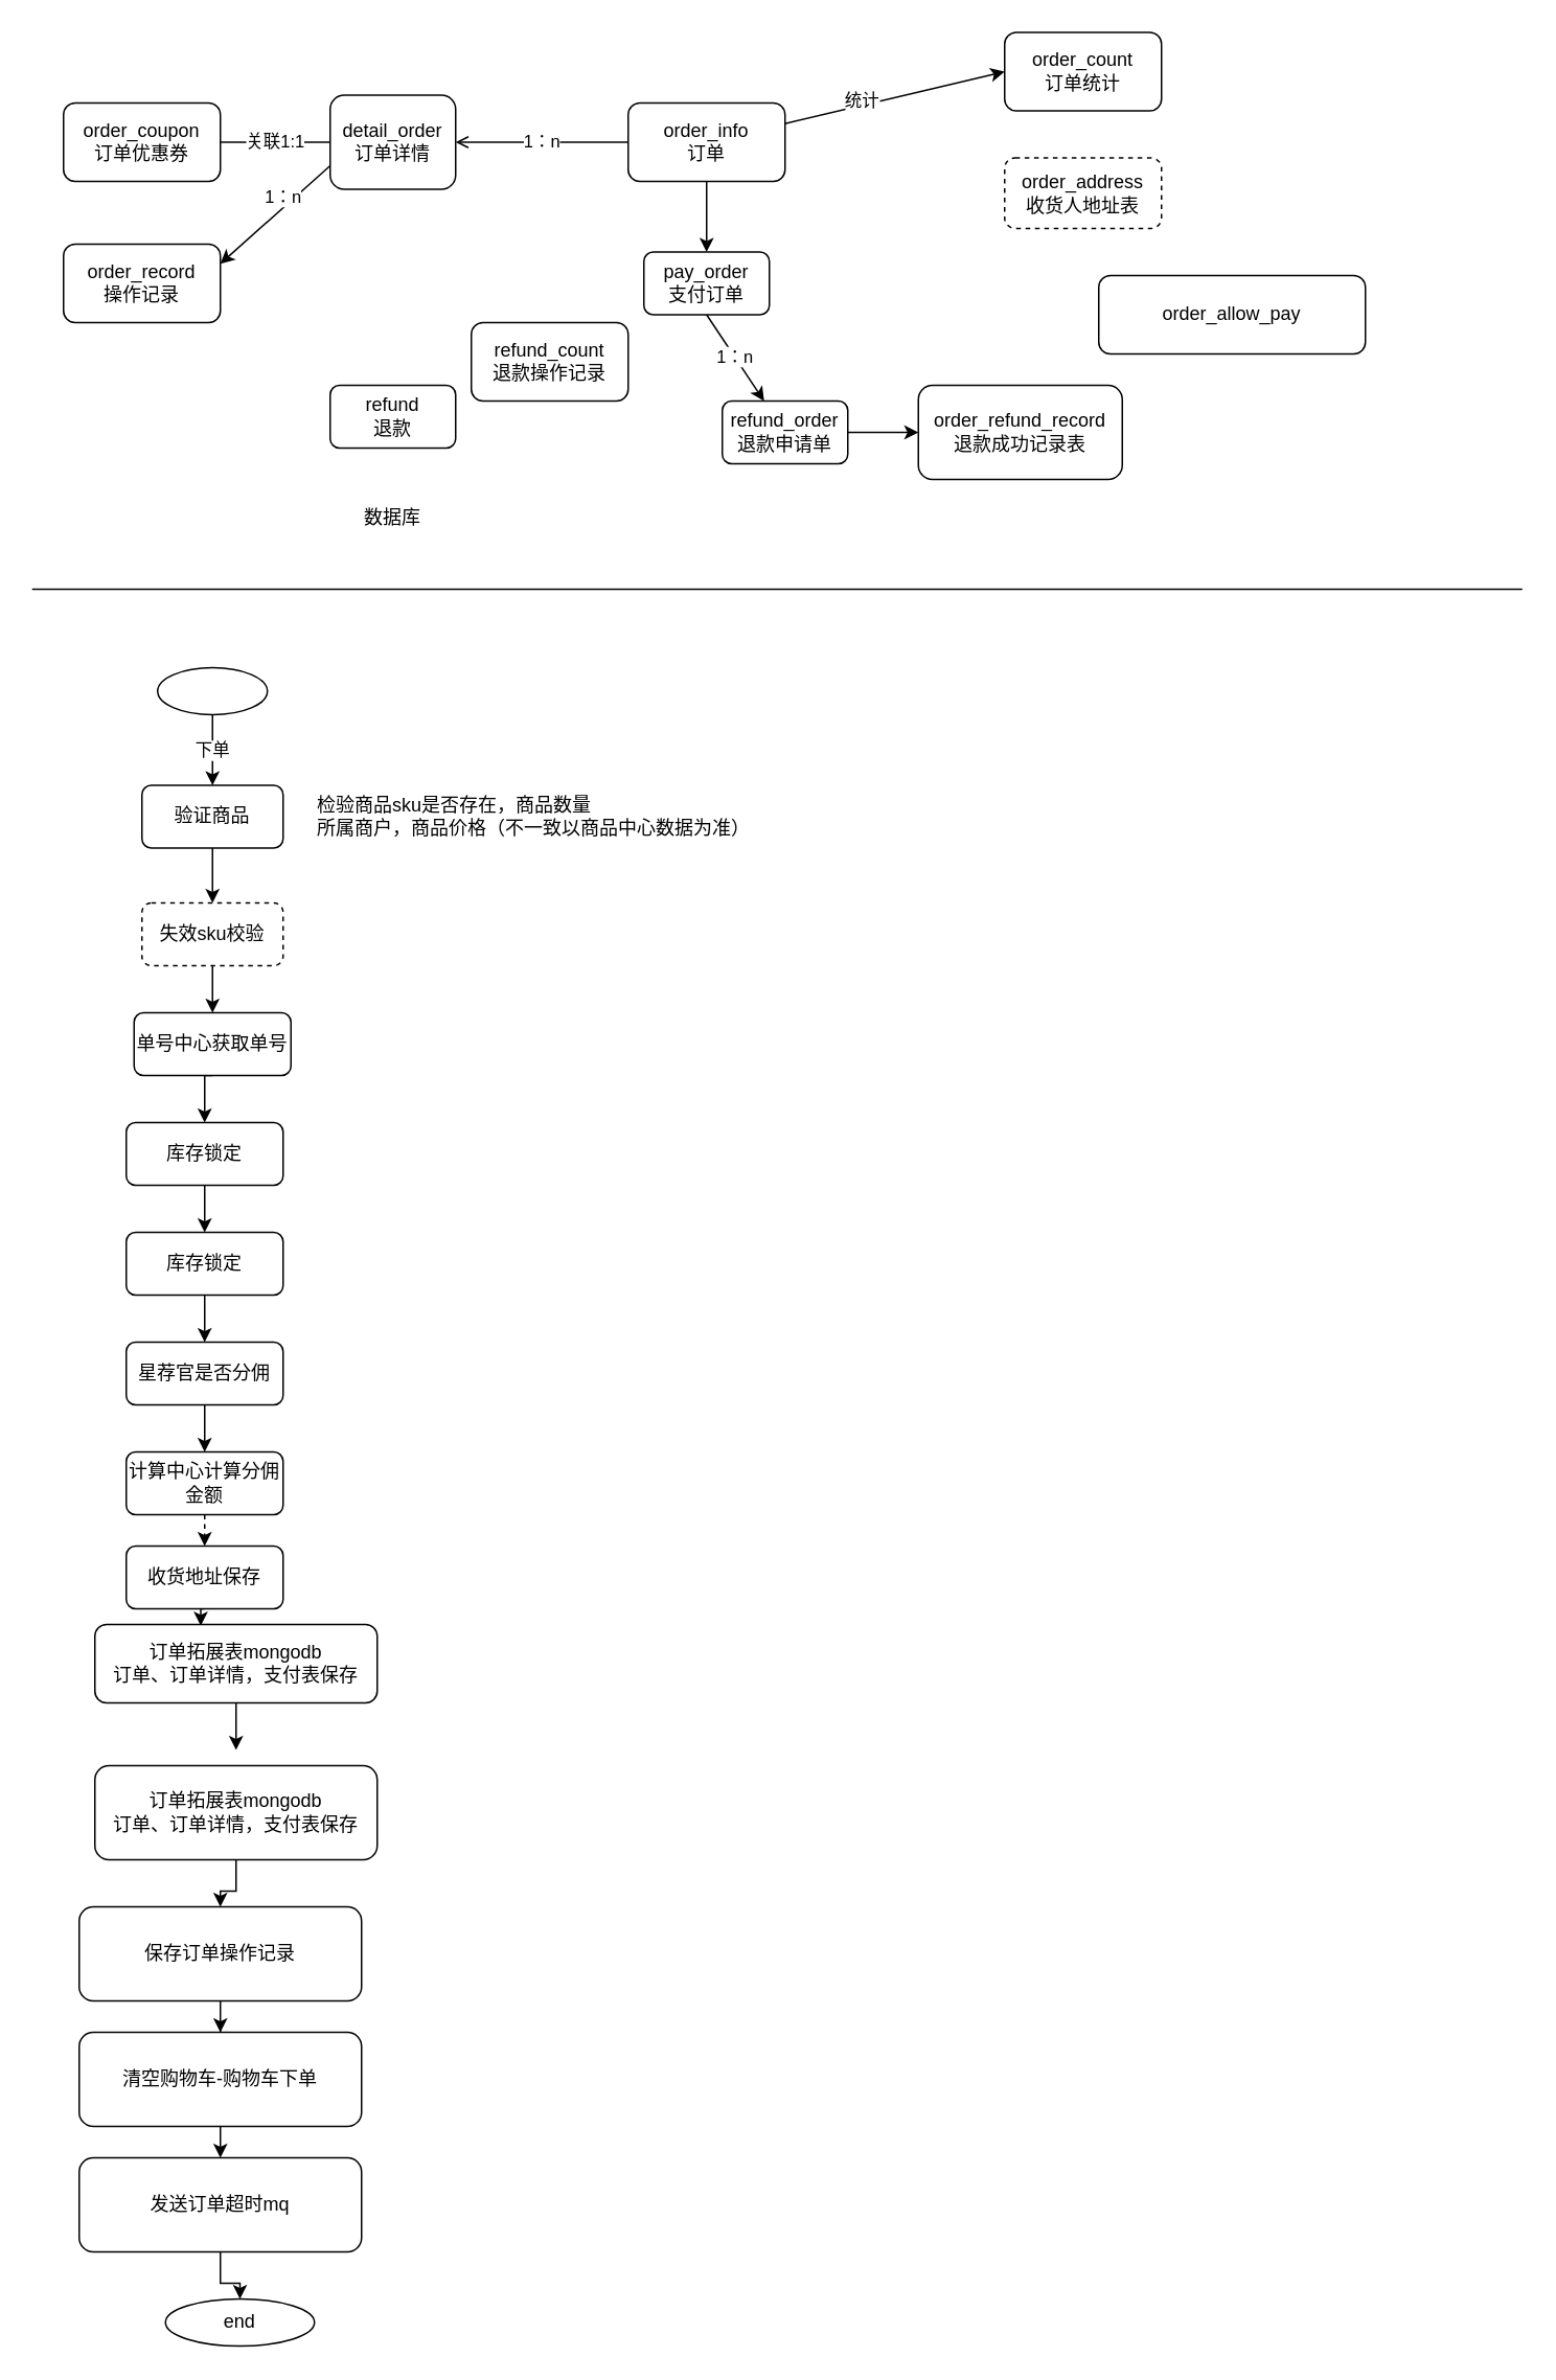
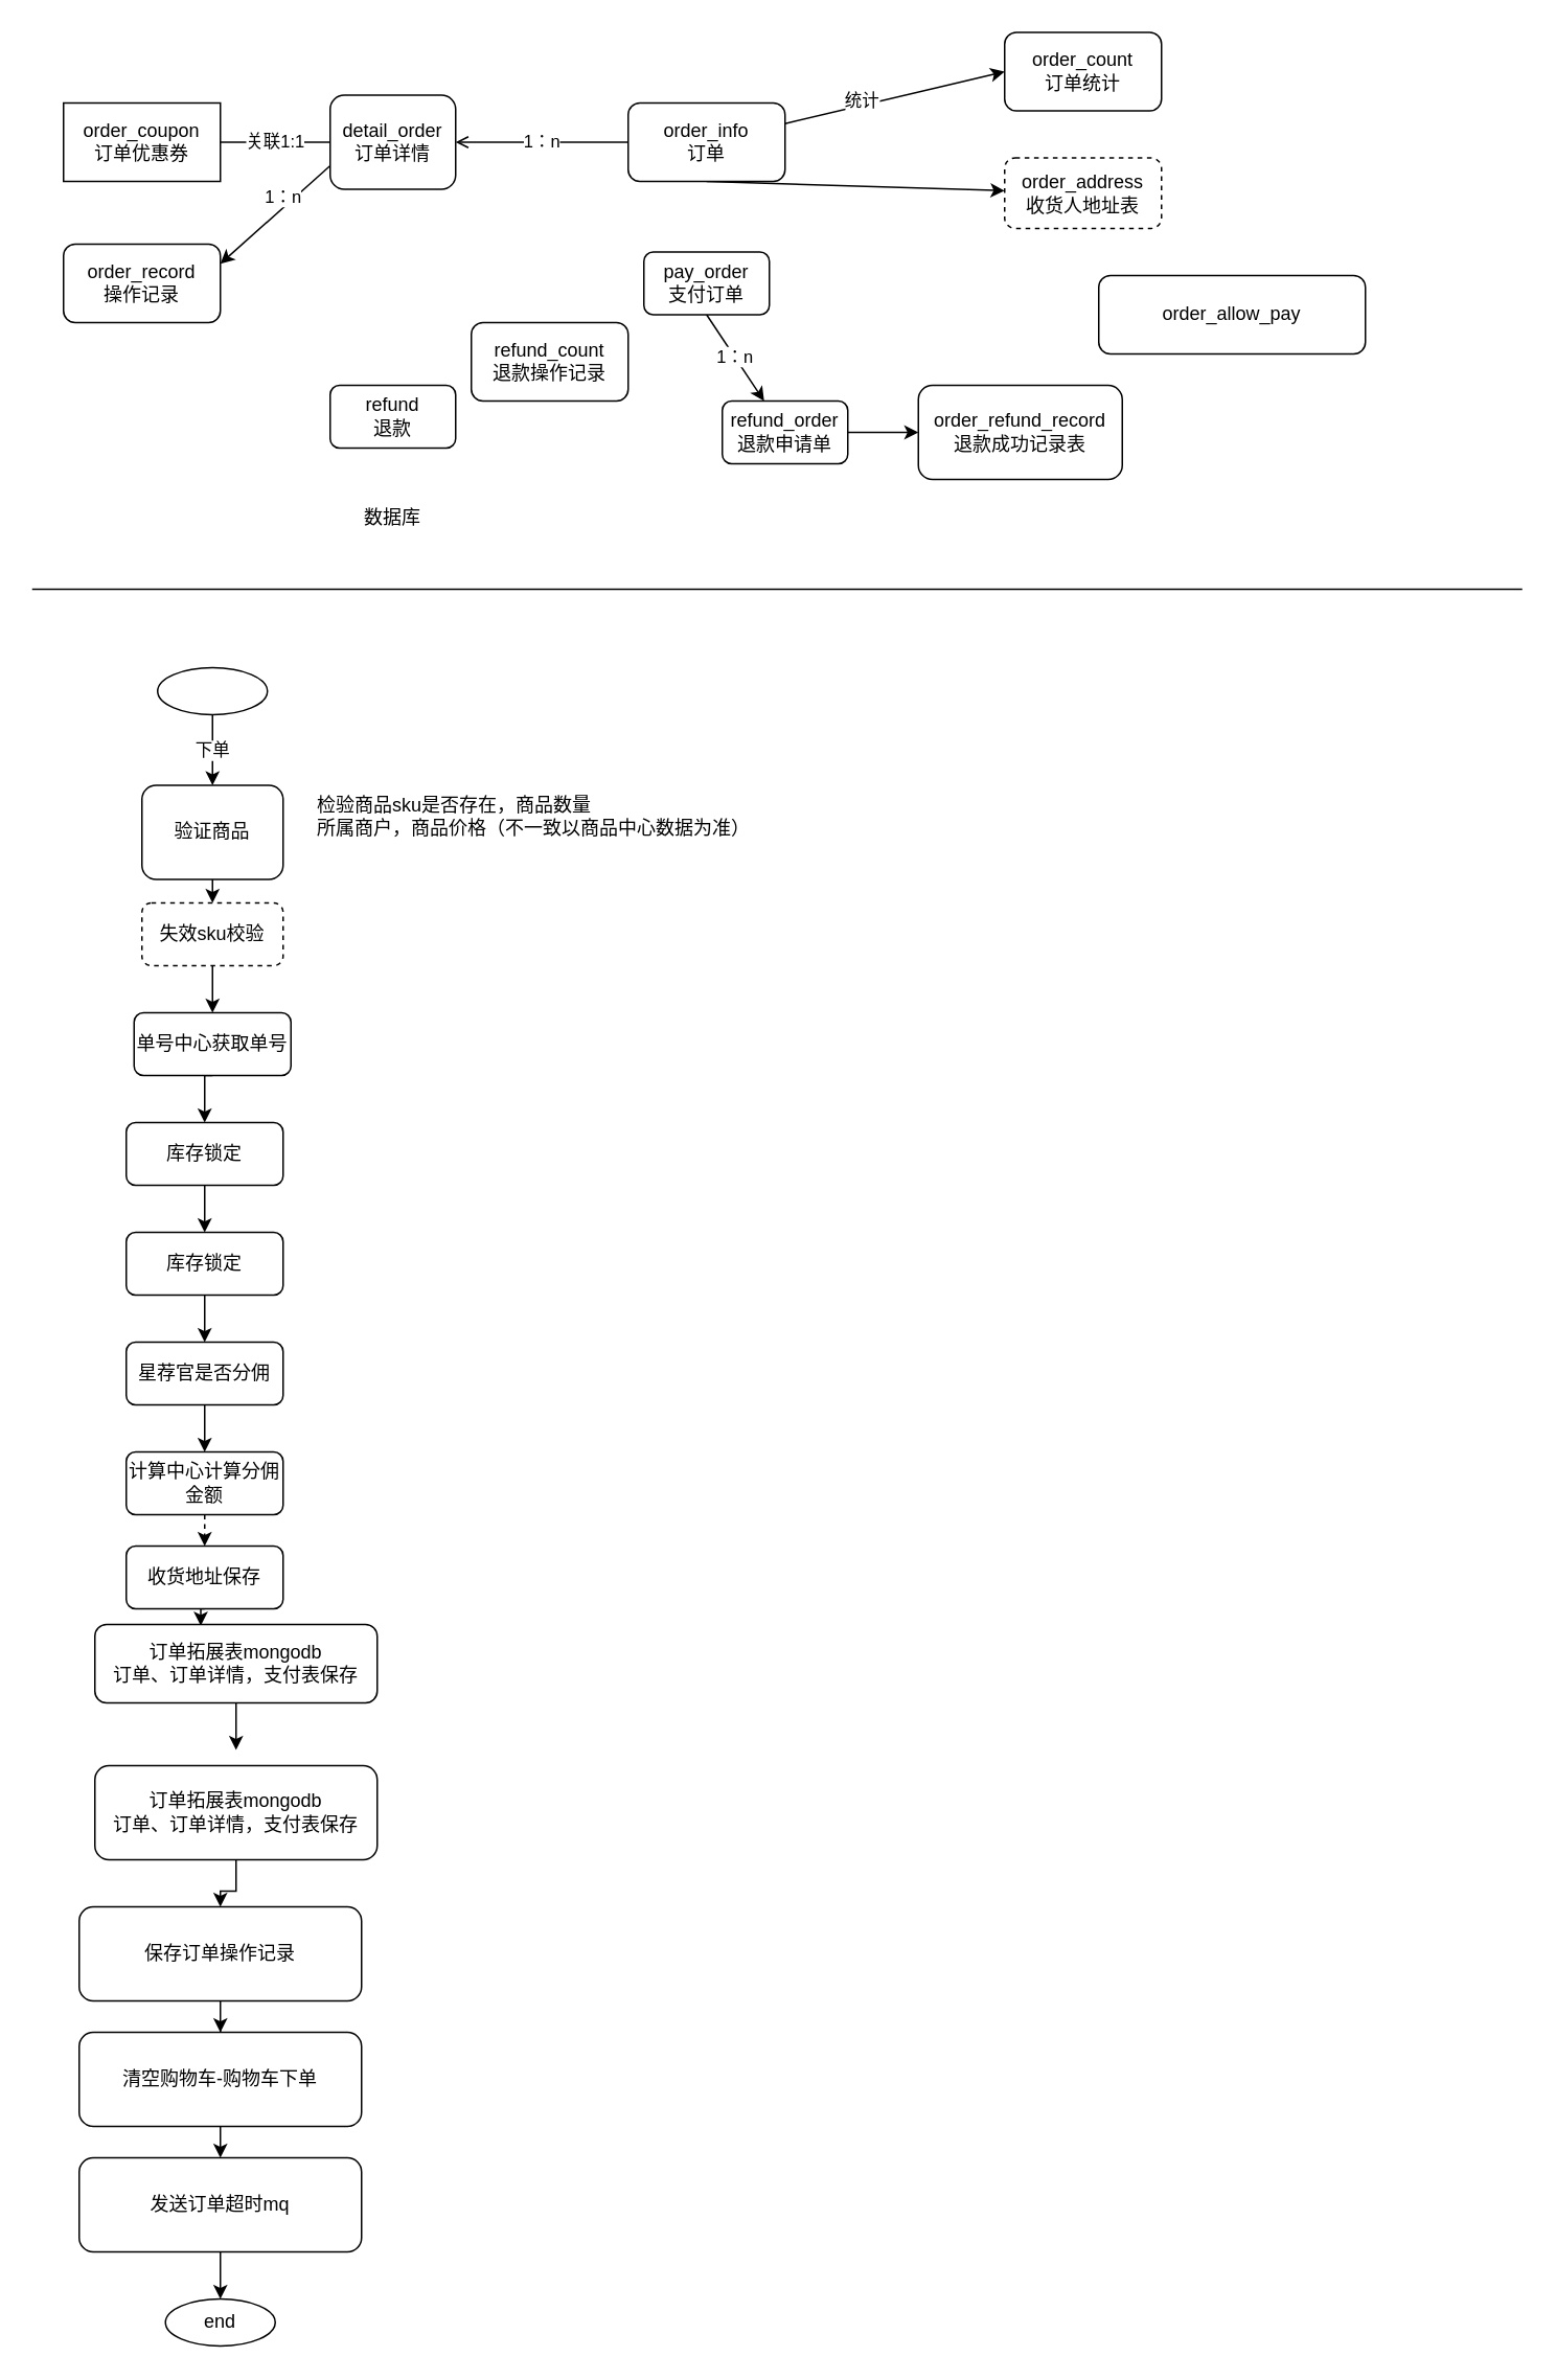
- <mxCell id="8" value="order_coupon&lt;br&gt;订单优惠券" style="rounded=1;whiteSpace=wrap;html=1;" parent="1" vertex="1"><mxGeometry x="40" y="65" width="100" height="50" as="geometry" /></mxCell>
+ <mxCell id="8" value="order_coupon&lt;br&gt;订单优惠券" style="whiteSpace=wrap;html=1;rounded=0;" parent="1" vertex="1"><mxGeometry x="40" y="65" width="100" height="50" as="geometry" /></mxCell>
- <mxCell id="12" style="edgeStyle=none;rounded=0;orthogonalLoop=1;jettySize=auto;html=1;exitX=0.5;exitY=1;exitDx=0;exitDy=0;entryX=0.5;entryY=0;entryDx=0;entryDy=0;" parent="1" source="13" target="17" edge="1"><mxGeometry relative="1" as="geometry" /></mxCell>
+ <mxCell id="12" style="edgeStyle=none;rounded=0;orthogonalLoop=1;jettySize=auto;html=1;exitX=0.5;exitY=1;exitDx=0;exitDy=0;" parent="1" source="13" target="5" edge="1"><mxGeometry relative="1" as="geometry" /></mxCell>
- <mxCell id="27" value="验证商品" style="rounded=1;whiteSpace=wrap;html=1;" vertex="1" parent="1"><mxGeometry x="90" y="500" width="90" height="40" as="geometry" /></mxCell>
+ <mxCell id="27" value="验证商品" style="rounded=1;whiteSpace=wrap;html=1;" vertex="1" parent="1"><mxGeometry x="90" y="500" width="90" height="60" as="geometry" /></mxCell>
- <mxCell id="53" value="end" style="ellipse;whiteSpace=wrap;html=1;" vertex="1" parent="1"><mxGeometry x="105" y="1465" width="95" height="30" as="geometry" /></mxCell>
+ <mxCell id="53" value="end" style="ellipse;whiteSpace=wrap;html=1;" vertex="1" parent="1"><mxGeometry x="105" y="1465" width="70" height="30" as="geometry" /></mxCell>
